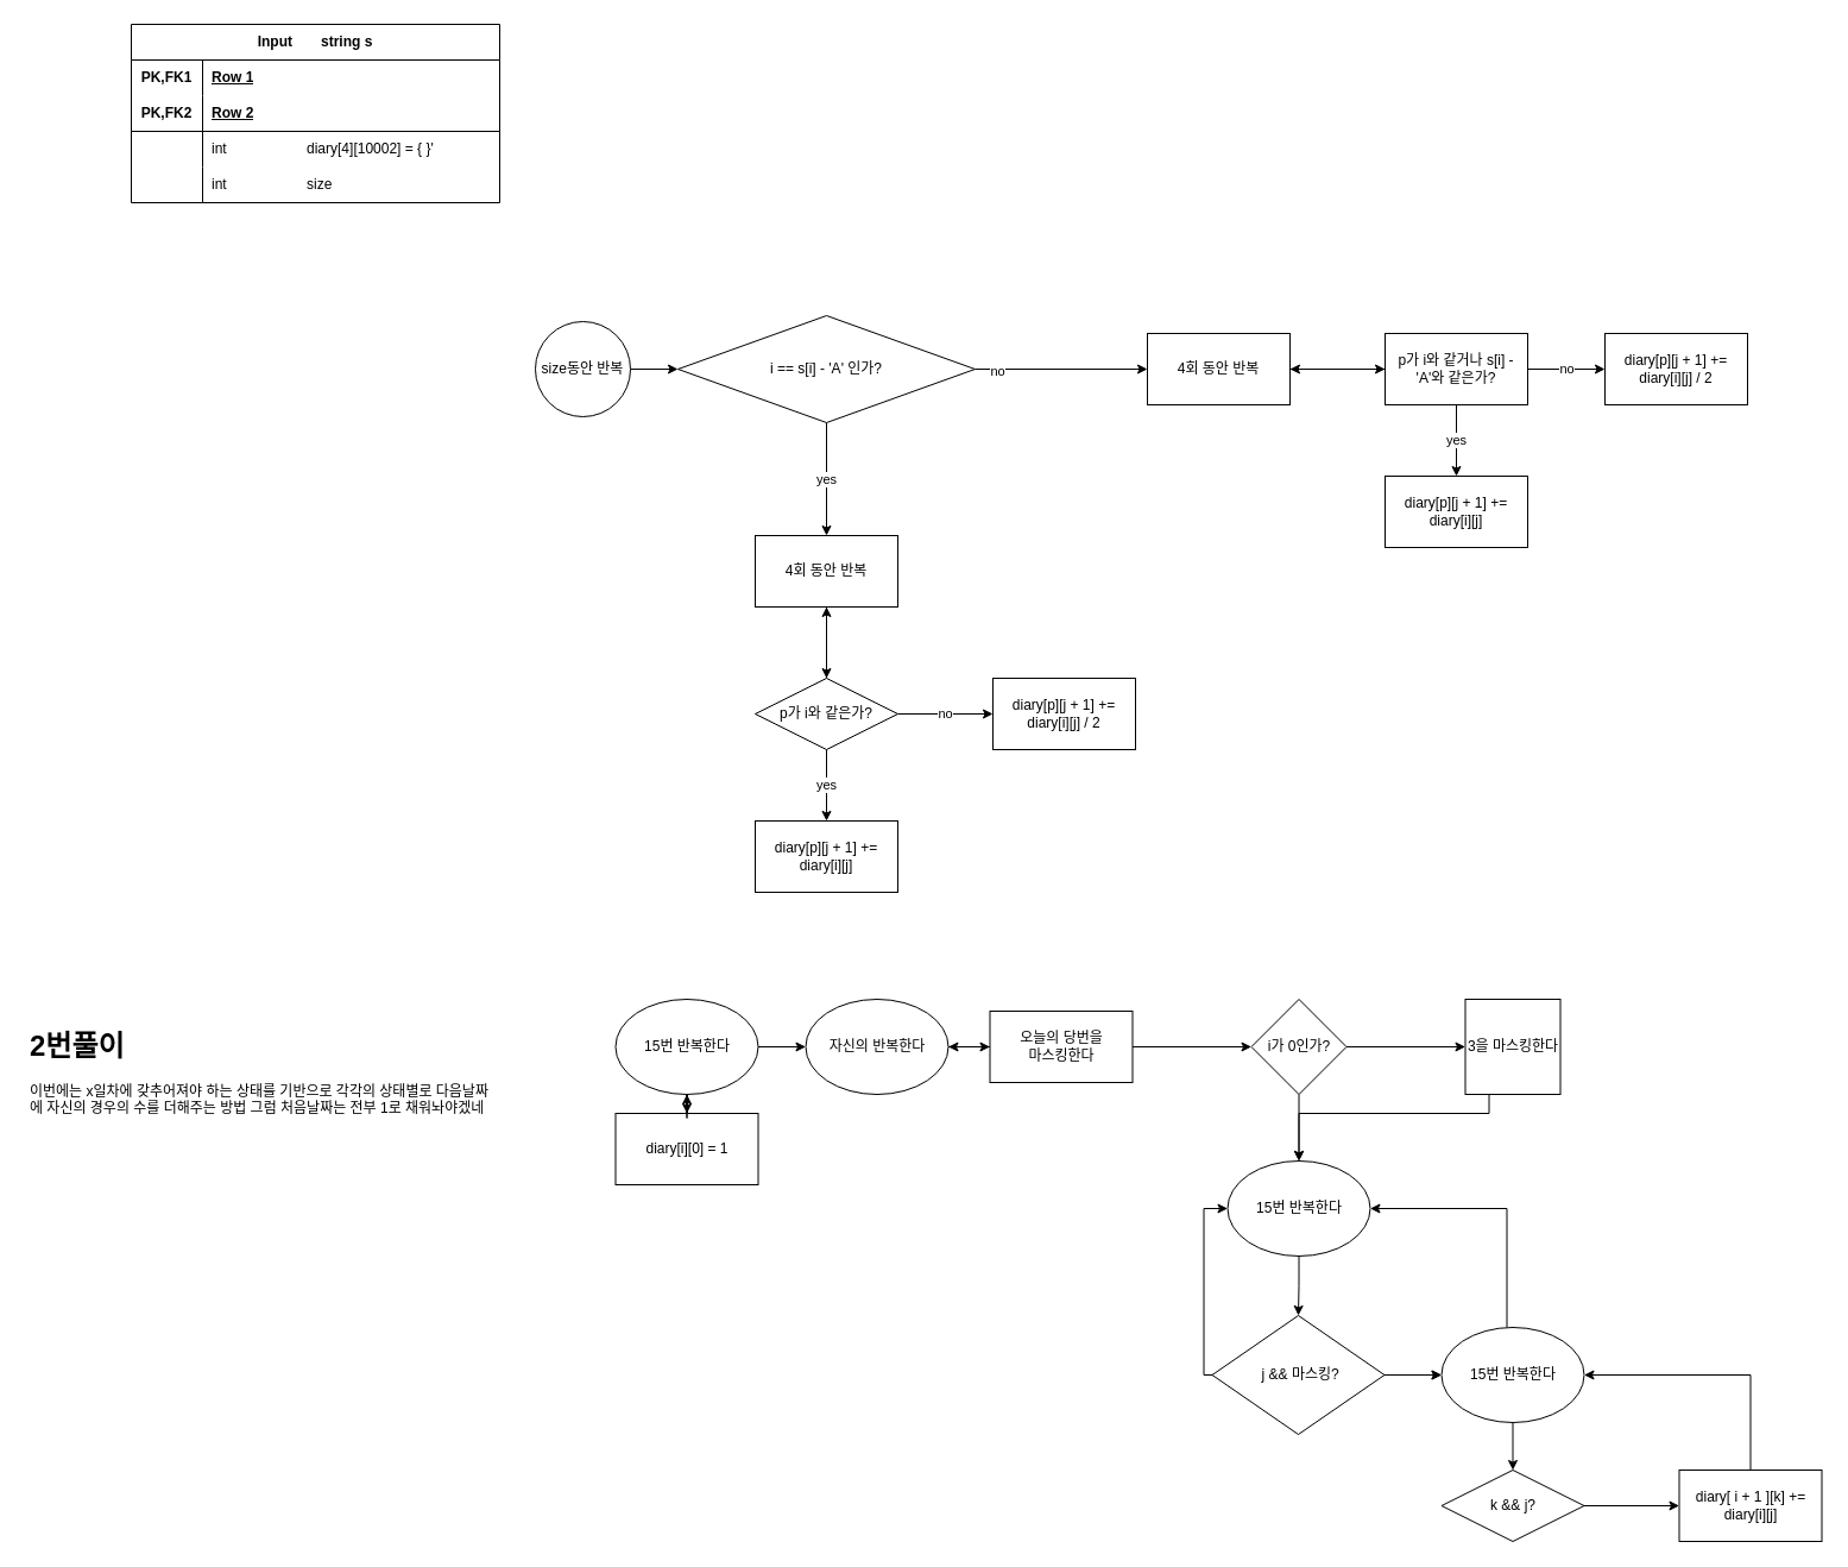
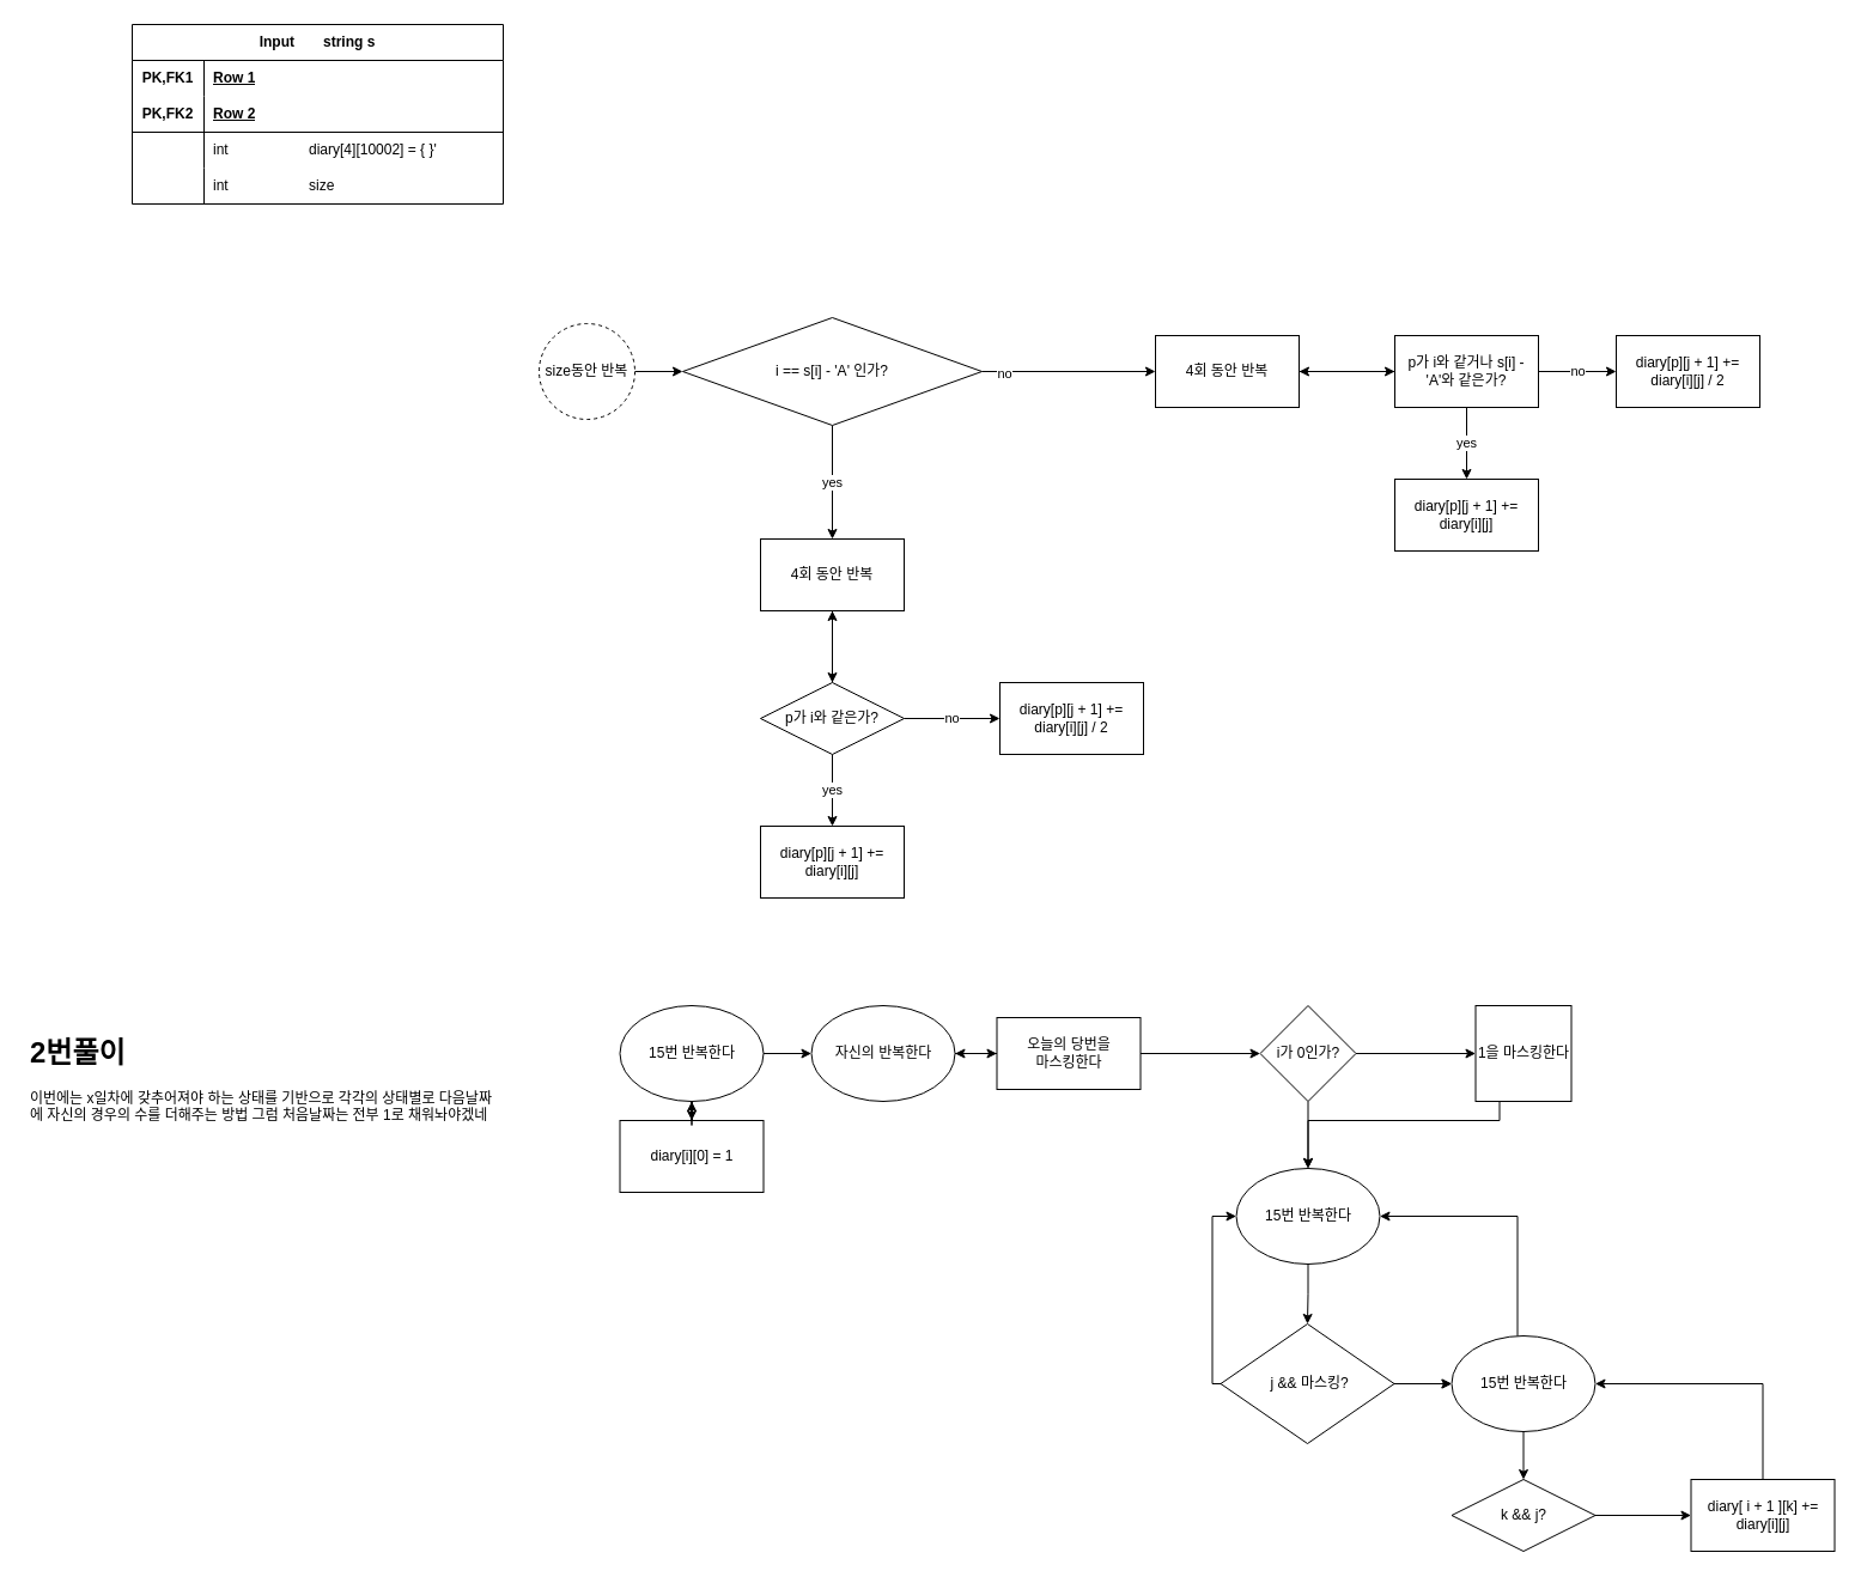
- <mxCell id="16" value="size동안 반복" style="ellipse;whiteSpace=wrap;html=1;aspect=fixed;" parent="1" vertex="1"><mxGeometry x="450" y="270" width="80" height="80" as="geometry" /></mxCell>
+ <mxCell id="16" value="size동안 반복" style="ellipse;whiteSpace=wrap;html=1;aspect=fixed;dashed=1;" parent="1" vertex="1"><mxGeometry x="450" y="270" width="80" height="80" as="geometry" /></mxCell>
- <mxCell id="52" value="3을 마스킹한다" style="whiteSpace=wrap;html=1;rounded=0;" parent="1" vertex="1"><mxGeometry x="1232.5" y="840" width="80" height="80" as="geometry" /></mxCell>
+ <mxCell id="52" value="1을 마스킹한다" style="whiteSpace=wrap;html=1;rounded=0;" parent="1" vertex="1"><mxGeometry x="1232.5" y="840" width="80" height="80" as="geometry" /></mxCell>
